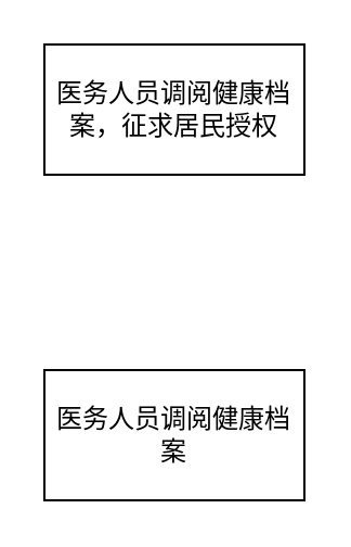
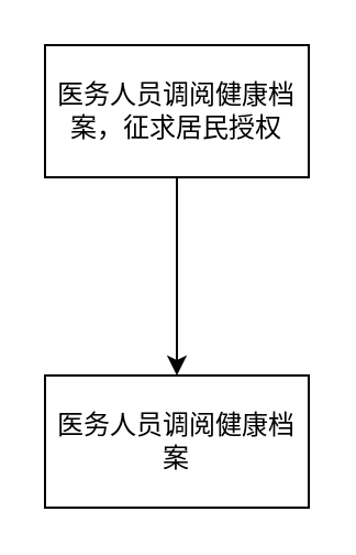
+ <mxCell id="2" style="edgeStyle=orthogonalEdgeStyle;rounded=0;orthogonalLoop=1;jettySize=auto;html=1;entryX=0.5;entryY=0;entryDx=0;entryDy=0;" edge="1" parent="1" source="3" target="4"><mxGeometry relative="1" as="geometry" /></mxCell>
